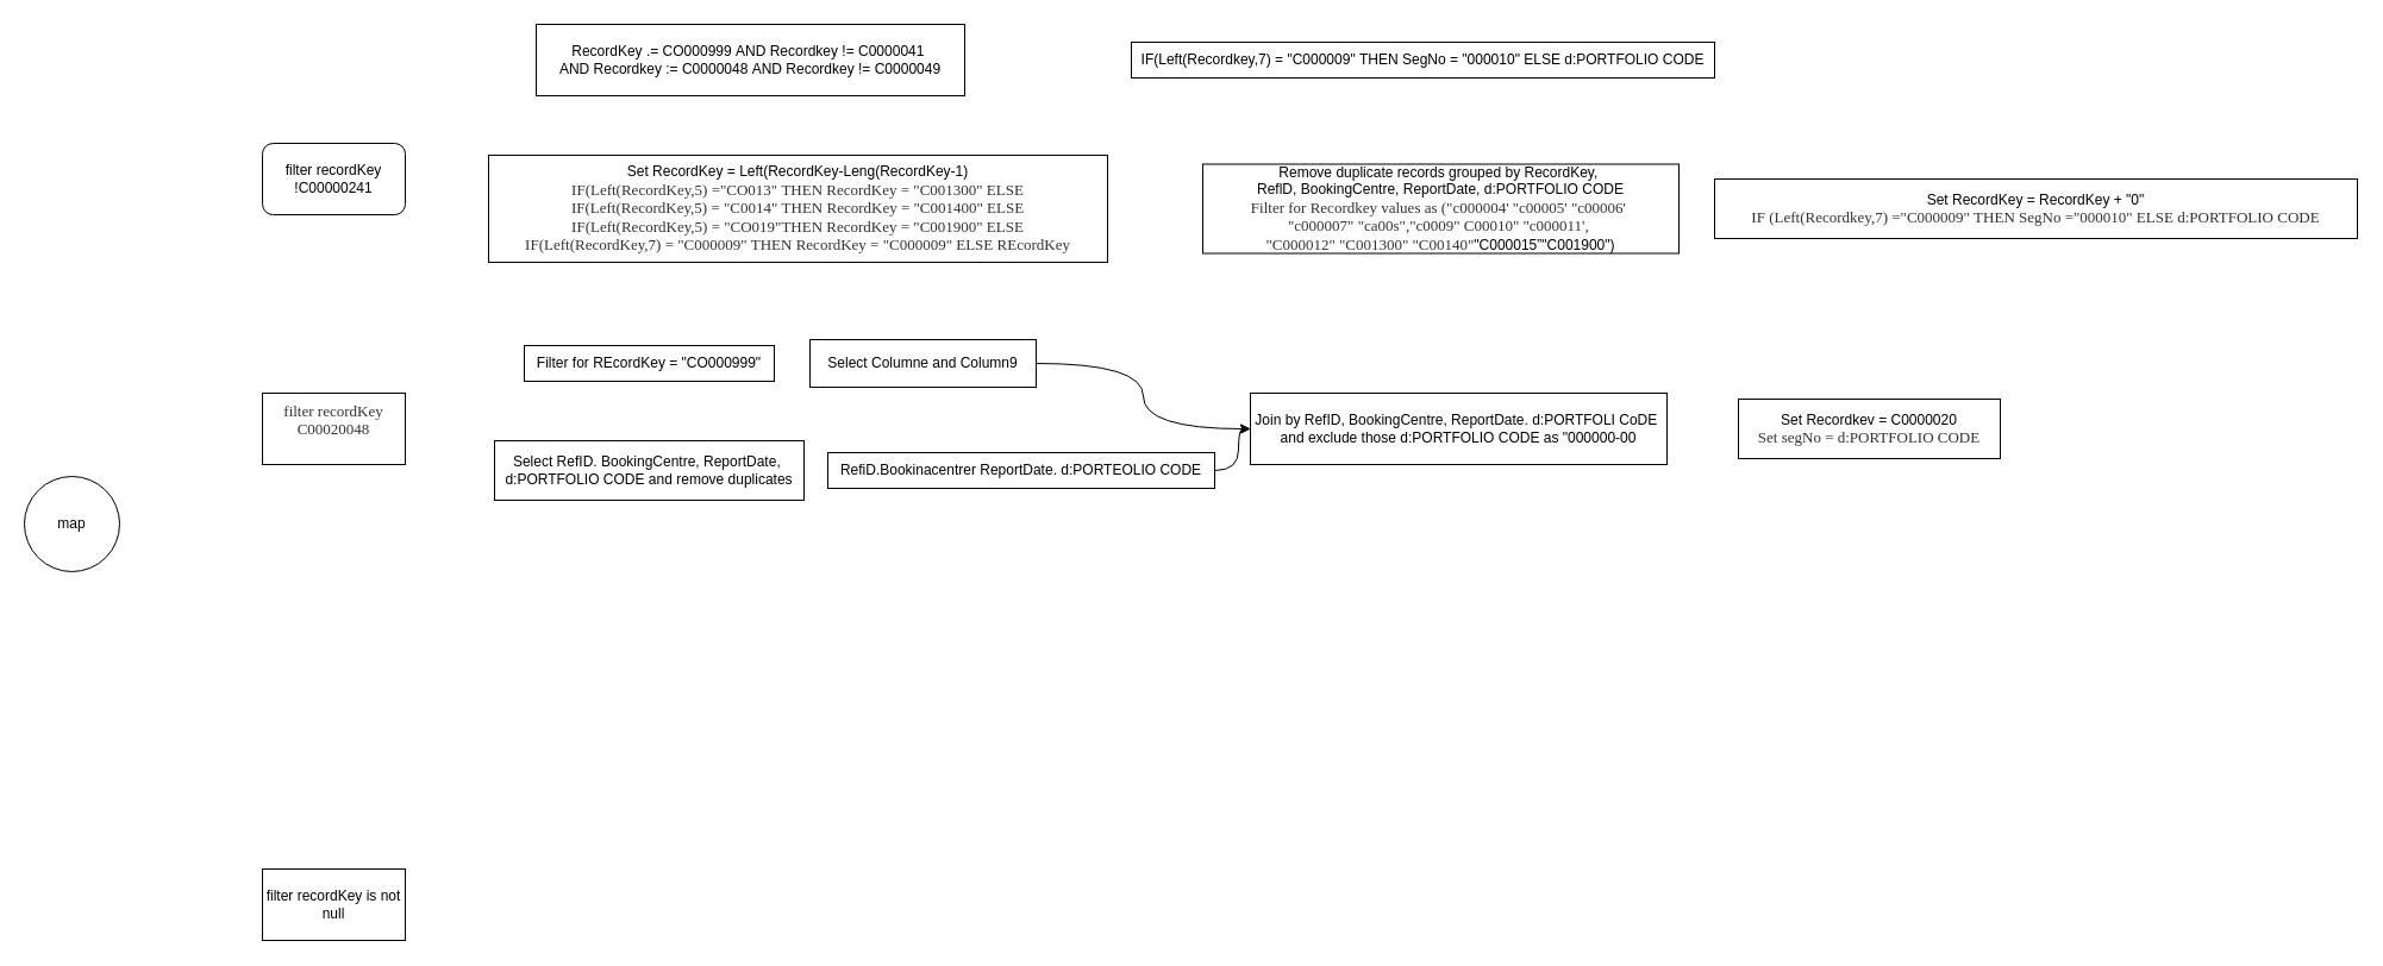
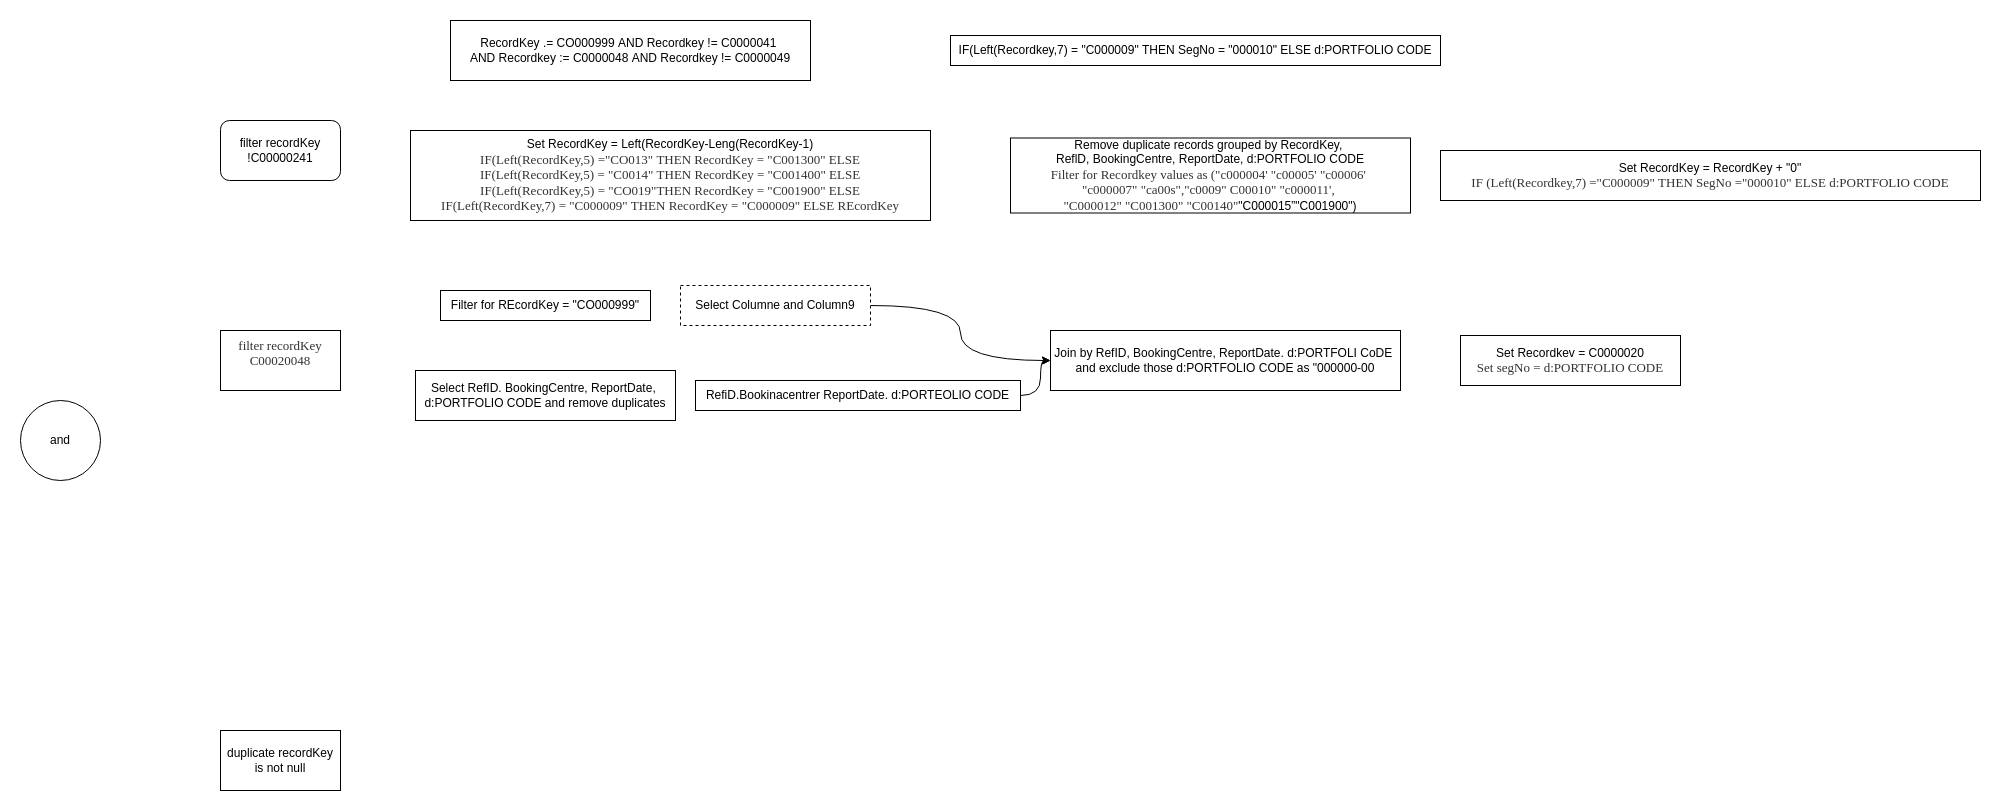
- <mxCell id="13" value="Select&amp;nbsp;Columne&amp;nbsp;and&amp;nbsp;Column9" style="rounded=0;whiteSpace=wrap;html=1;" vertex="1" parent="1"><mxGeometry x="680" y="285" width="190" height="40" as="geometry" /></mxCell>
+ <mxCell id="13" value="Select&amp;nbsp;Columne&amp;nbsp;and&amp;nbsp;Column9" style="rounded=0;whiteSpace=wrap;html=1;dashed=1;" vertex="1" parent="1"><mxGeometry x="680" y="285" width="190" height="40" as="geometry" /></mxCell>
- <mxCell id="3" value="map" style="ellipse;whiteSpace=wrap;html=1;aspect=fixed;" vertex="1" parent="1"><mxGeometry x="20" y="400" width="80" height="80" as="geometry" /></mxCell>
+ <mxCell id="3" value="and" style="ellipse;whiteSpace=wrap;html=1;aspect=fixed;" vertex="1" parent="1"><mxGeometry x="20" y="400" width="80" height="80" as="geometry" /></mxCell>
- <mxCell id="5" value="filter recordKey is not null" style="rounded=0;whiteSpace=wrap;html=1;" vertex="1" parent="1"><mxGeometry x="220" y="730" width="120" height="60" as="geometry" /></mxCell>
+ <mxCell id="5" value="duplicate recordKey is not null" style="rounded=0;whiteSpace=wrap;html=1;" vertex="1" parent="1"><mxGeometry x="220" y="730" width="120" height="60" as="geometry" /></mxCell>
